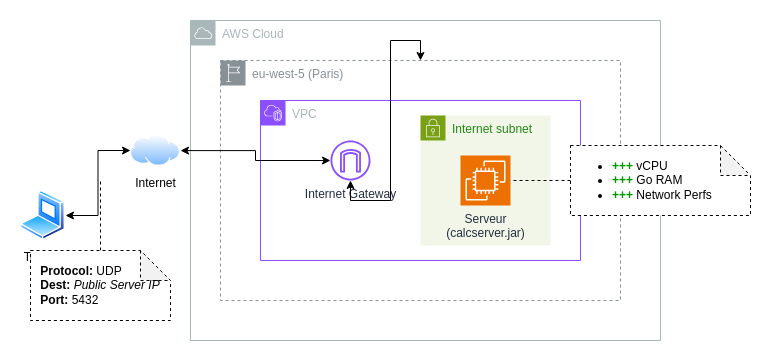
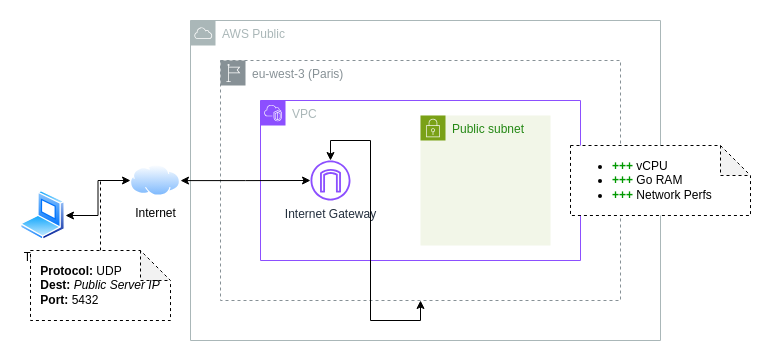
- <mxCell id="2" value="AWS Cloud" style="sketch=0;outlineConnect=0;gradientColor=none;html=1;whiteSpace=wrap;fontSize=12;fontStyle=0;shape=mxgraph.aws4.group;grIcon=mxgraph.aws4.group_aws_cloud;strokeColor=#AAB7B8;fillColor=none;verticalAlign=top;align=left;spacingLeft=30;fontColor=#AAB7B8;dashed=0;" parent="1" vertex="1"><mxGeometry x="190" y="20" width="470" height="320" as="geometry" /></mxCell>
+ <mxCell id="2" value="AWS Public" style="sketch=0;outlineConnect=0;gradientColor=none;html=1;whiteSpace=wrap;fontSize=12;fontStyle=0;shape=mxgraph.aws4.group;grIcon=mxgraph.aws4.group_aws_cloud;strokeColor=#AAB7B8;fillColor=none;verticalAlign=top;align=left;spacingLeft=30;fontColor=#AAB7B8;dashed=0;" parent="1" vertex="1"><mxGeometry x="190" y="20" width="470" height="320" as="geometry" /></mxCell>
- <mxCell id="3" value="eu-west-5 (Paris)" style="sketch=0;outlineConnect=0;gradientColor=none;html=1;whiteSpace=wrap;fontSize=12;fontStyle=0;shape=mxgraph.aws4.group;grIcon=mxgraph.aws4.group_region;strokeColor=#879196;fillColor=none;verticalAlign=top;align=left;spacingLeft=30;fontColor=#879196;dashed=1;" parent="1" vertex="1"><mxGeometry x="220" y="60" width="400" height="240" as="geometry" /></mxCell>
+ <mxCell id="3" value="eu-west-3 (Paris)" style="sketch=0;outlineConnect=0;gradientColor=none;html=1;whiteSpace=wrap;fontSize=12;fontStyle=0;shape=mxgraph.aws4.group;grIcon=mxgraph.aws4.group_region;strokeColor=#879196;fillColor=none;verticalAlign=top;align=left;spacingLeft=30;fontColor=#879196;dashed=1;" parent="1" vertex="1"><mxGeometry x="220" y="60" width="400" height="240" as="geometry" /></mxCell>
- <mxCell id="8" value="Internet subnet" style="points=[[0,0],[0.25,0],[0.5,0],[0.75,0],[1,0],[1,0.25],[1,0.5],[1,0.75],[1,1],[0.75,1],[0.5,1],[0.25,1],[0,1],[0,0.75],[0,0.5],[0,0.25]];outlineConnect=0;gradientColor=none;html=1;whiteSpace=wrap;fontSize=12;fontStyle=0;container=1;pointerEvents=0;collapsible=0;recursiveResize=0;shape=mxgraph.aws4.group;grIcon=mxgraph.aws4.group_security_group;grStroke=0;strokeColor=#7AA116;fillColor=#F2F6E8;verticalAlign=top;align=left;spacingLeft=30;fontColor=#248814;dashed=0;" parent="1" vertex="1"><mxGeometry x="420" y="115" width="130" height="130" as="geometry" /></mxCell>
+ <mxCell id="8" value="Public subnet" style="points=[[0,0],[0.25,0],[0.5,0],[0.75,0],[1,0],[1,0.25],[1,0.5],[1,0.75],[1,1],[0.75,1],[0.5,1],[0.25,1],[0,1],[0,0.75],[0,0.5],[0,0.25]];outlineConnect=0;gradientColor=none;html=1;whiteSpace=wrap;fontSize=12;fontStyle=0;container=1;pointerEvents=0;collapsible=0;recursiveResize=0;shape=mxgraph.aws4.group;grIcon=mxgraph.aws4.group_security_group;grStroke=0;strokeColor=#7AA116;fillColor=#F2F6E8;verticalAlign=top;align=left;spacingLeft=30;fontColor=#248814;dashed=0;" parent="1" vertex="1"><mxGeometry x="420" y="115" width="130" height="130" as="geometry" /></mxCell>
- <mxCell id="11" value="Internet" style="image;aspect=fixed;perimeter=ellipsePerimeter;html=1;align=center;shadow=0;dashed=0;spacingTop=3;image=img/lib/active_directory/internet_cloud.svg;" parent="1" vertex="1"><mxGeometry x="130" y="134.25" width="50" height="31.5" as="geometry" /></mxCell>
+ <mxCell id="11" value="Internet" style="image;aspect=fixed;perimeter=ellipsePerimeter;html=1;align=center;shadow=0;dashed=0;spacingTop=3;image=img/lib/active_directory/internet_cloud.svg;" parent="1" vertex="1"><mxGeometry x="130" y="164.25" width="50" height="31.5" as="geometry" /></mxCell>
- <mxCell id="7" value="Internet Gateway" style="sketch=0;outlineConnect=0;fontColor=#232F3E;gradientColor=none;fillColor=#8C4FFF;strokeColor=none;dashed=0;verticalLabelPosition=bottom;verticalAlign=top;align=center;html=1;fontSize=12;fontStyle=0;aspect=fixed;pointerEvents=1;shape=mxgraph.aws4.internet_gateway;" parent="6" vertex="1"><mxGeometry x="70" y="40" width="40" height="40" as="geometry" /></mxCell>
+ <mxCell id="7" value="Internet Gateway" style="sketch=0;outlineConnect=0;fontColor=#232F3E;gradientColor=none;fillColor=#8C4FFF;strokeColor=none;dashed=0;verticalLabelPosition=bottom;verticalAlign=top;align=center;html=1;fontSize=12;fontStyle=0;aspect=fixed;pointerEvents=1;shape=mxgraph.aws4.internet_gateway;" parent="6" vertex="1"><mxGeometry x="50" y="60" width="40" height="40" as="geometry" /></mxCell>
- <mxCell id="9" value="Serveur&lt;br&gt;(calcserver.jar)" style="sketch=0;points=[[0,0,0],[0.25,0,0],[0.5,0,0],[0.75,0,0],[1,0,0],[0,1,0],[0.25,1,0],[0.5,1,0],[0.75,1,0],[1,1,0],[0,0.25,0],[0,0.5,0],[0,0.75,0],[1,0.25,0],[1,0.5,0],[1,0.75,0]];outlineConnect=0;fontColor=#232F3E;fillColor=#ED7100;strokeColor=#ffffff;dashed=0;verticalLabelPosition=bottom;verticalAlign=top;align=center;html=1;fontSize=12;fontStyle=0;aspect=fixed;shape=mxgraph.aws4.resourceIcon;resIcon=mxgraph.aws4.ec2;" parent="8" vertex="1"><mxGeometry x="40" y="40" width="50" height="50" as="geometry" /></mxCell>
- <mxCell id="16" style="edgeStyle=orthogonalEdgeStyle;rounded=0;orthogonalLoop=1;jettySize=auto;html=1;entryX=1;entryY=0.5;entryDx=0;entryDy=0;entryPerimeter=0;endArrow=none;endFill=0;dashed=1;" parent="1" source="15" target="9" edge="1"><mxGeometry relative="1" as="geometry" /></mxCell>
